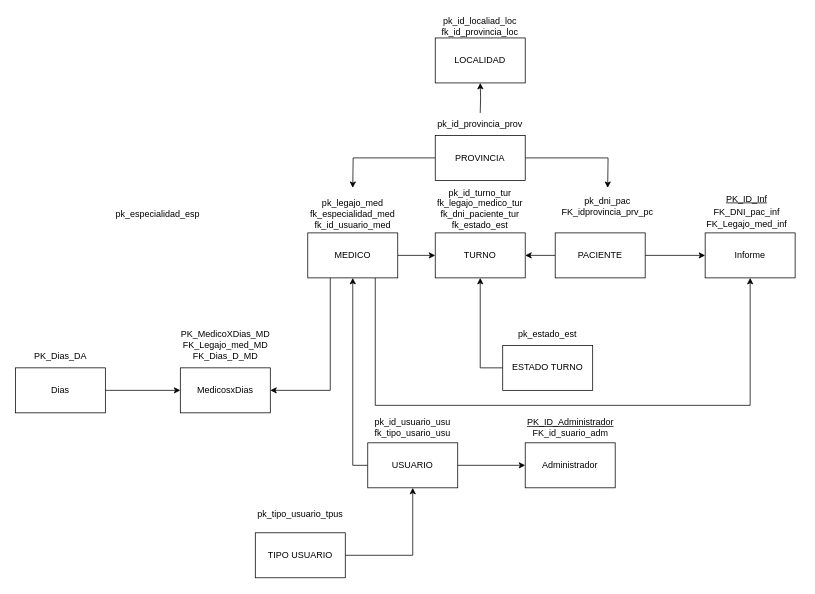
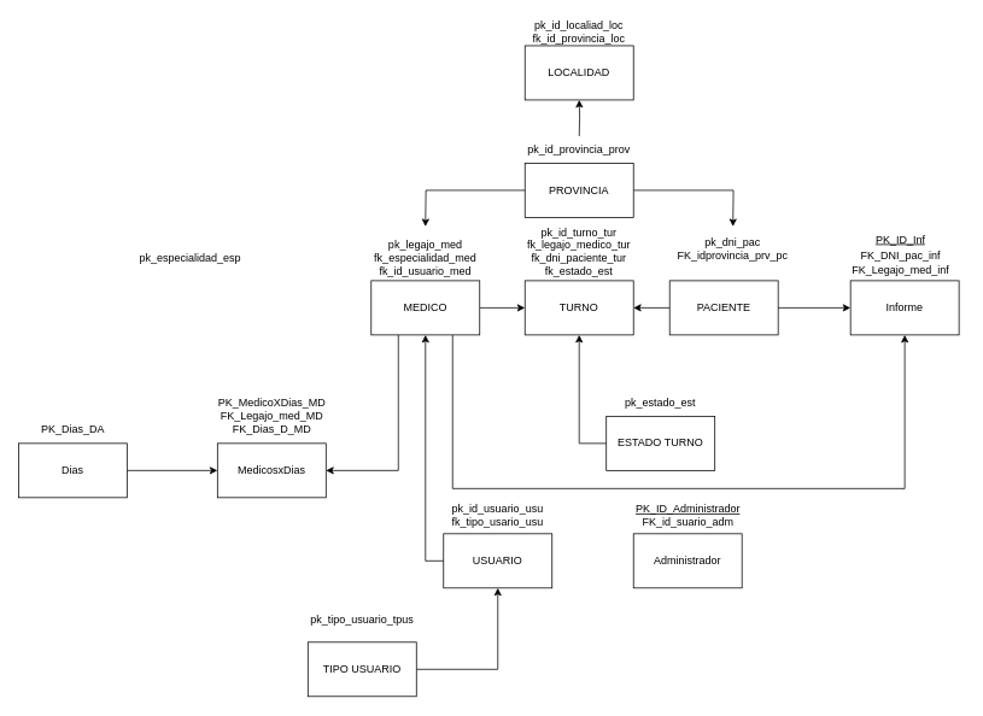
- <mxCell id="3" style="edgeStyle=orthogonalEdgeStyle;rounded=0;orthogonalLoop=1;jettySize=auto;html=1;exitX=1;exitY=0.5;exitDx=0;exitDy=0;entryX=0;entryY=0.5;entryDx=0;entryDy=0;" edge="1" parent="1" source="4" target="34"><mxGeometry relative="1" as="geometry" /></mxCell>
